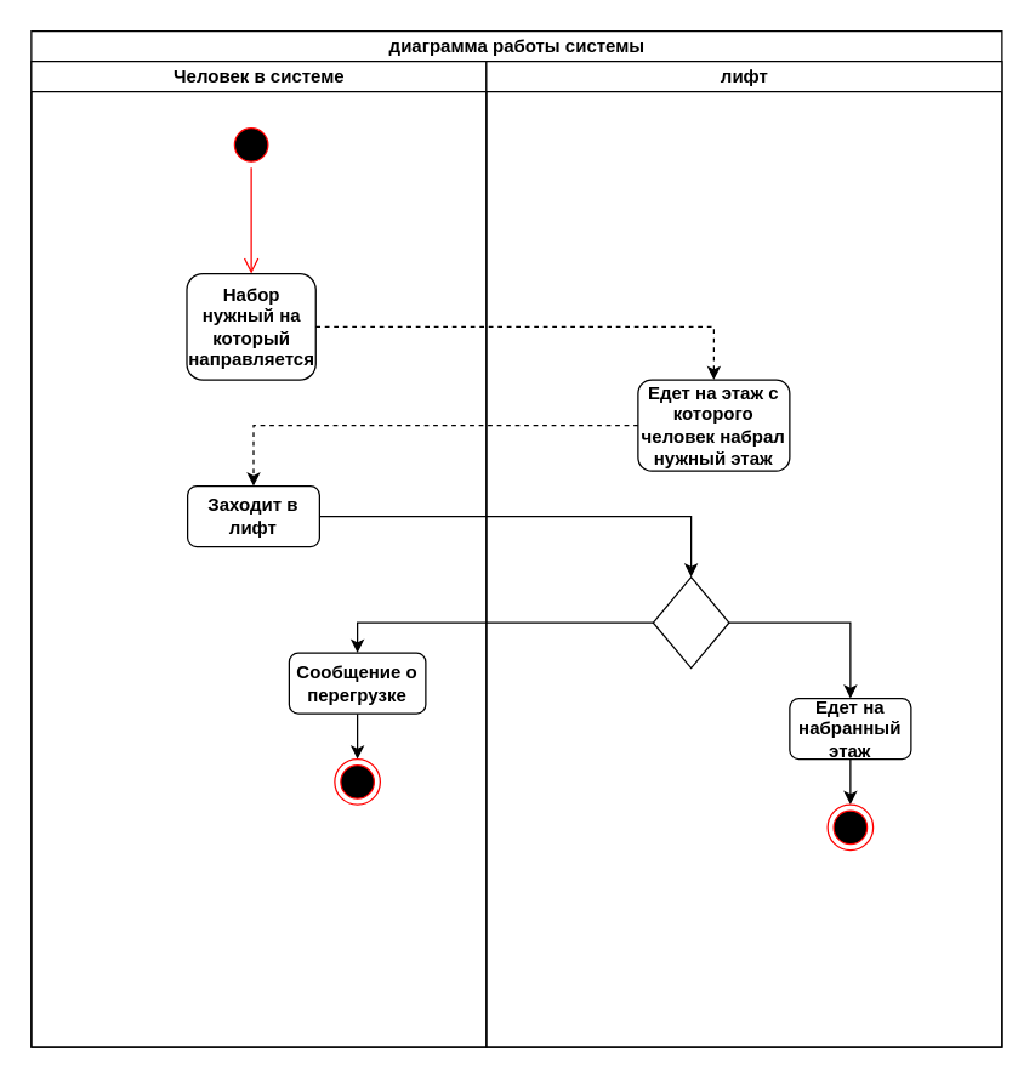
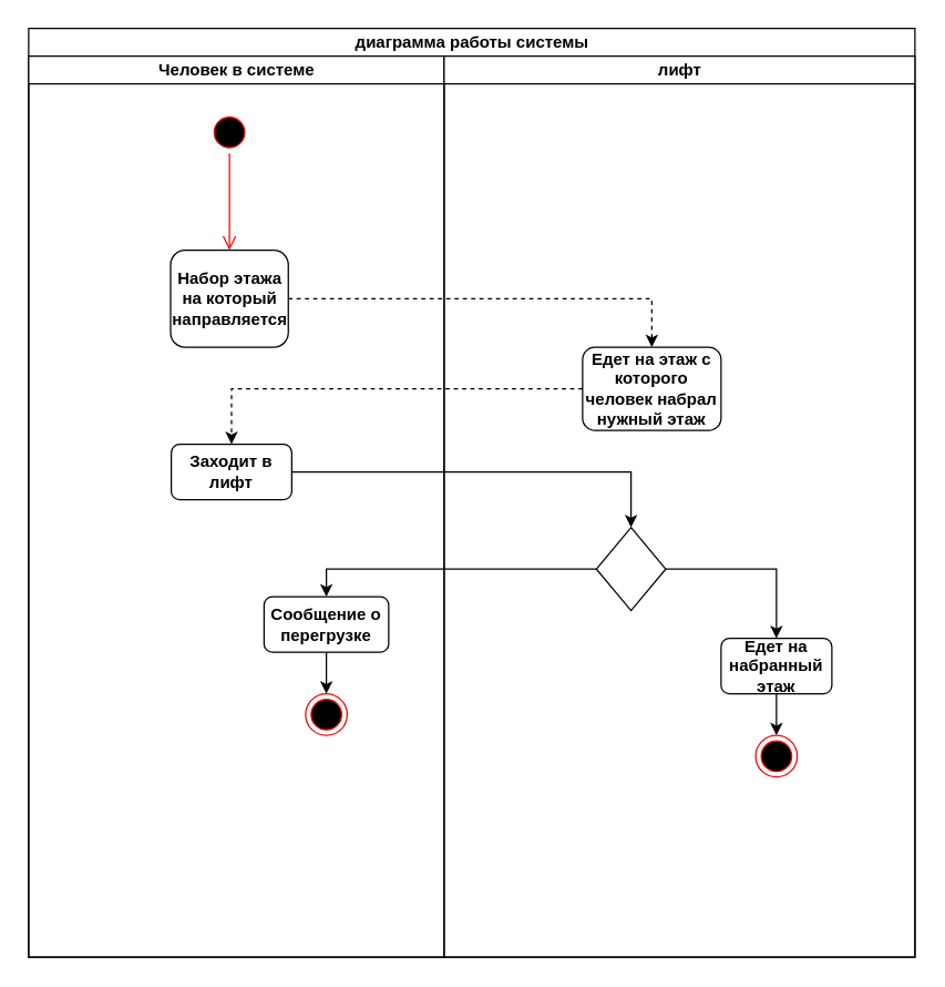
- <mxCell id="6" value="&lt;b&gt;Набор нужный на который направляется&lt;/b&gt;" style="rounded=1;whiteSpace=wrap;html=1;" vertex="1" parent="3"><mxGeometry x="102.5" y="140" width="85" height="70" as="geometry" /></mxCell>
+ <mxCell id="6" value="&lt;b&gt;Набор этажа на который направляется&lt;/b&gt;" style="rounded=1;whiteSpace=wrap;html=1;" vertex="1" parent="3"><mxGeometry x="102.5" y="140" width="85" height="70" as="geometry" /></mxCell>
